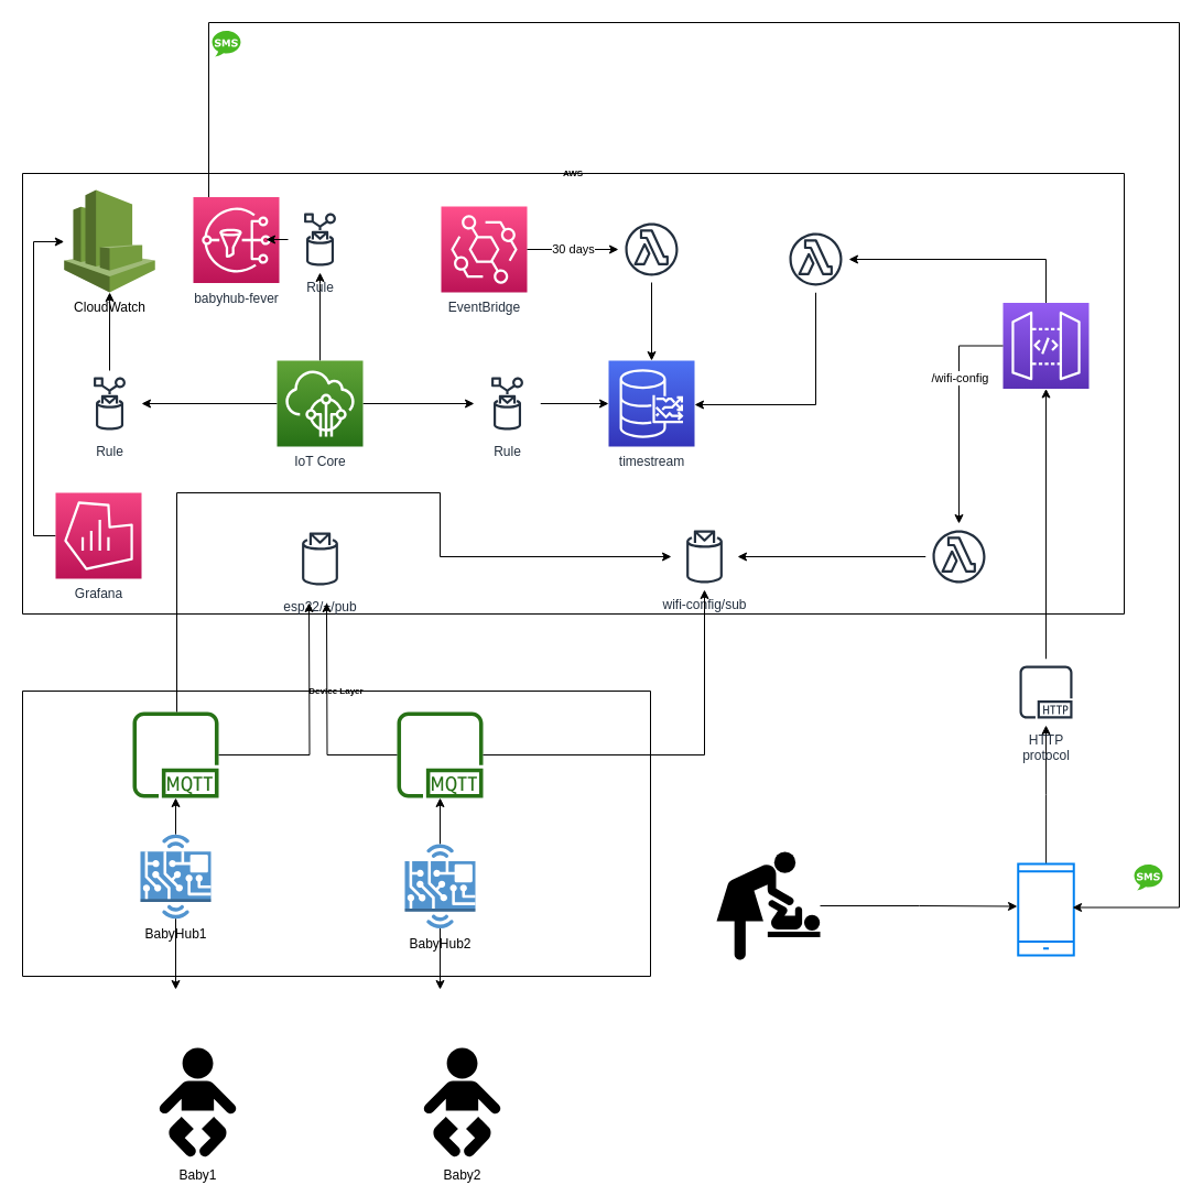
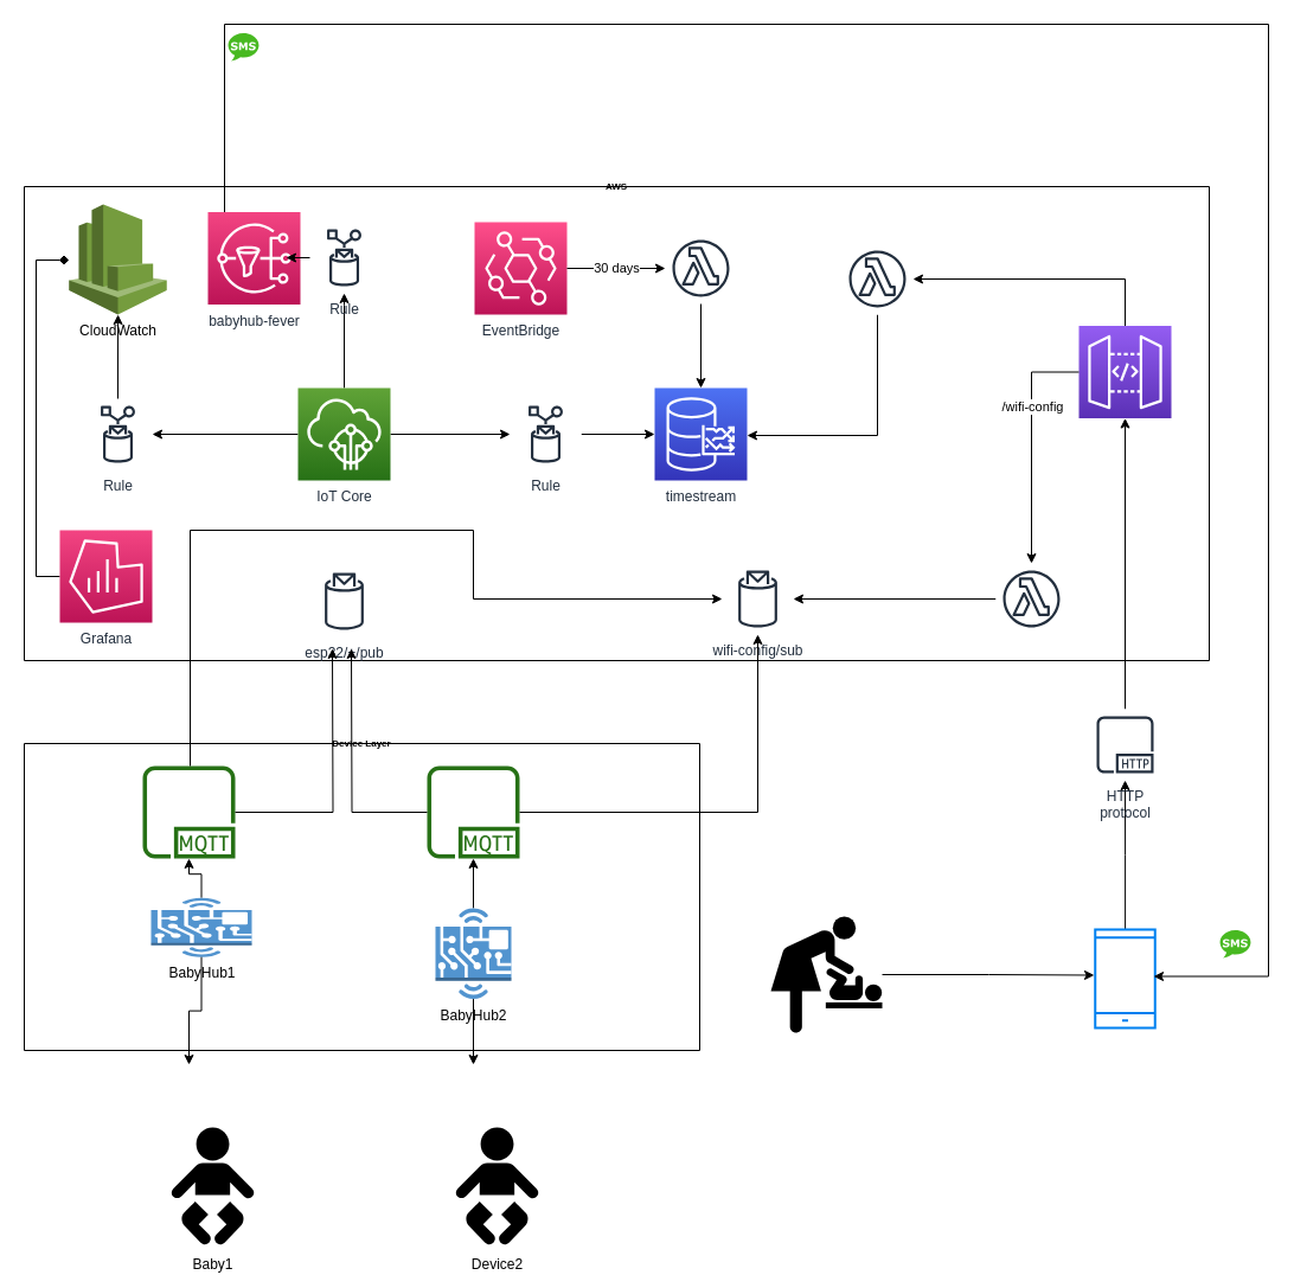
- <mxCell id="37" style="edgeStyle=orthogonalEdgeStyle;rounded=0;orthogonalLoop=1;jettySize=auto;html=1;" edge="1" parent="18" source="38" target="26"><mxGeometry relative="1" as="geometry"><Array as="points"><mxPoint x="10" y="329" /><mxPoint x="10" y="62" /></Array></mxGeometry></mxCell>
+ <mxCell id="37" style="edgeStyle=orthogonalEdgeStyle;rounded=0;orthogonalLoop=1;jettySize=auto;html=1;endArrow=diamond;" edge="1" parent="18" source="38" target="26"><mxGeometry relative="1" as="geometry"><Array as="points"><mxPoint x="10" y="329" /><mxPoint x="10" y="62" /></Array></mxGeometry></mxCell>
- <mxCell id="14" value="BabyHub1" style="outlineConnect=0;dashed=0;verticalLabelPosition=bottom;verticalAlign=top;align=center;html=1;shape=mxgraph.aws3.hardware_board;fillColor=#5294CF;gradientColor=none;" parent="11" vertex="1"><mxGeometry x="107" y="130.21" width="64" height="76.57" as="geometry" /></mxCell>
+ <mxCell id="14" value="BabyHub1" style="outlineConnect=0;dashed=0;verticalLabelPosition=bottom;verticalAlign=top;align=center;html=1;shape=mxgraph.aws3.hardware_board;fillColor=#5294CF;gradientColor=none;" parent="11" vertex="1"><mxGeometry x="107" y="130.21" width="85" height="50" as="geometry" /></mxCell>
- <mxCell id="50" value="Baby2" style="shape=mxgraph.signs.people.baby_1;html=1;fillColor=#000000;strokeColor=none;verticalLabelPosition=bottom;verticalAlign=top;align=center;" parent="48" vertex="1"><mxGeometry x="46" y="53" width="76" height="102" as="geometry" /></mxCell>
+ <mxCell id="50" value="Device2" style="shape=mxgraph.signs.people.baby_1;html=1;fillColor=#000000;strokeColor=none;verticalLabelPosition=bottom;verticalAlign=top;align=center;" parent="48" vertex="1"><mxGeometry x="46" y="53" width="76" height="102" as="geometry" /></mxCell>
